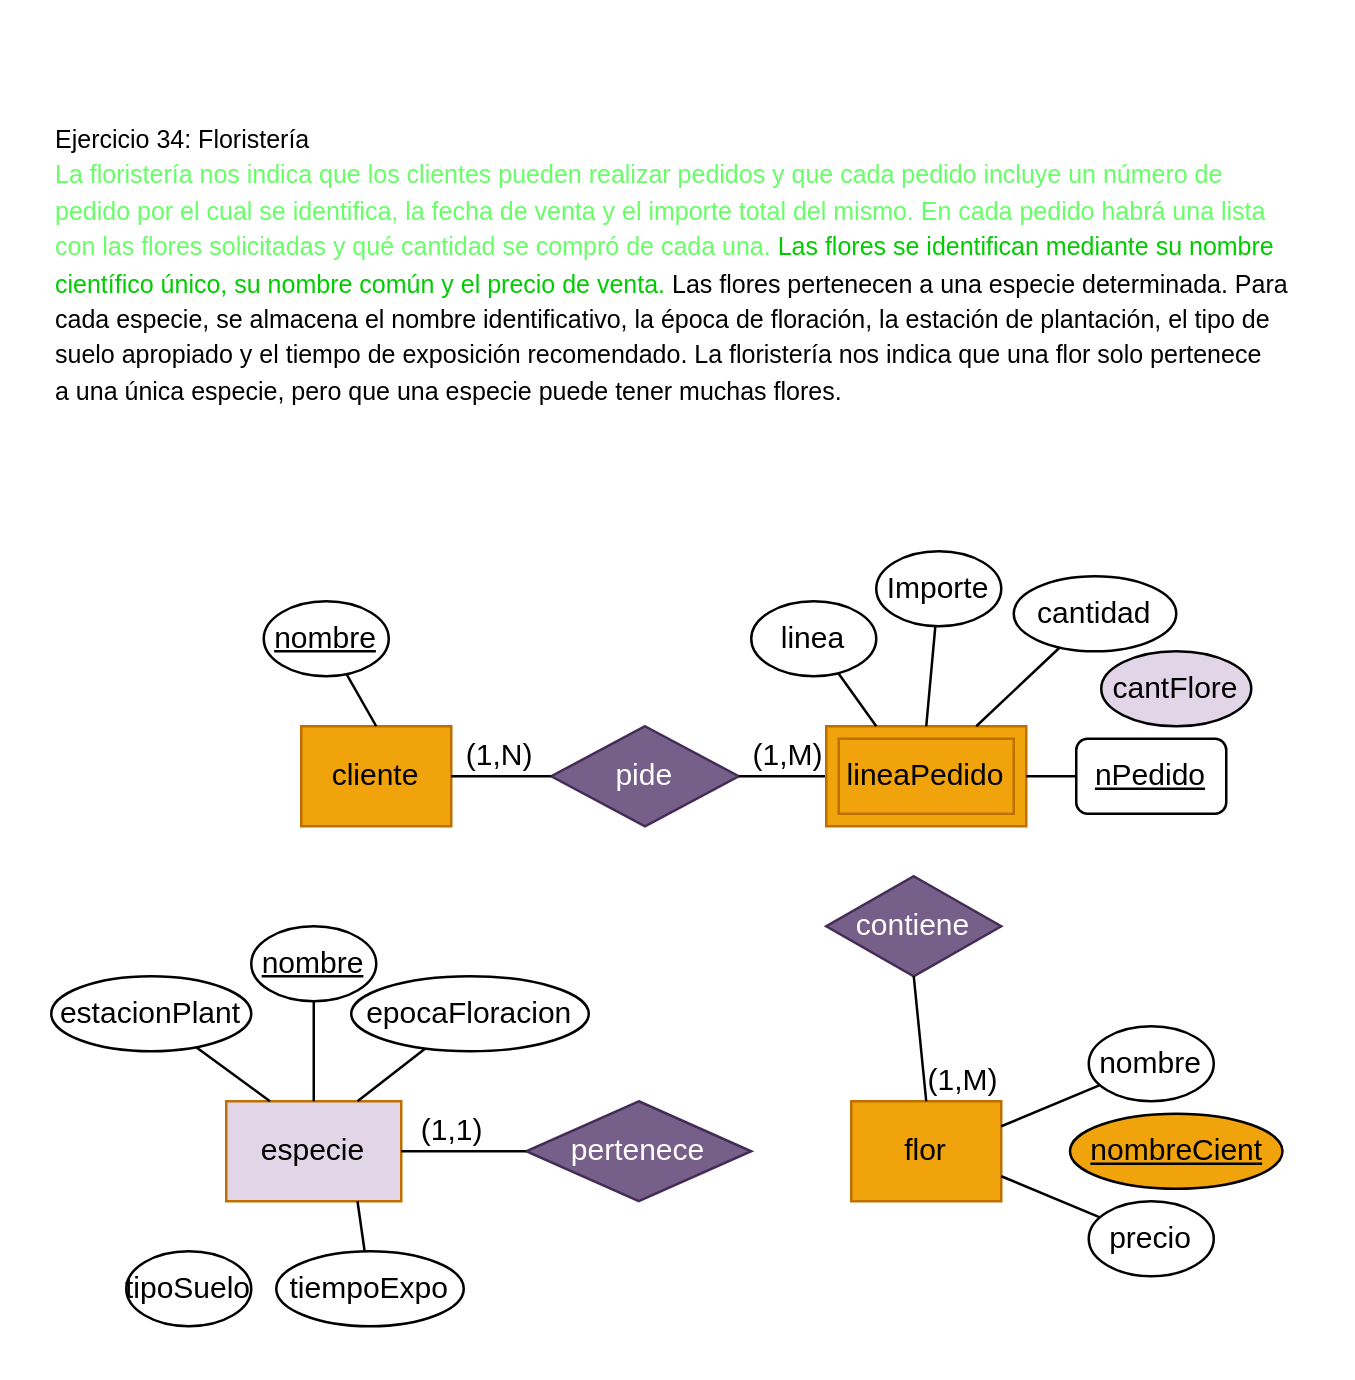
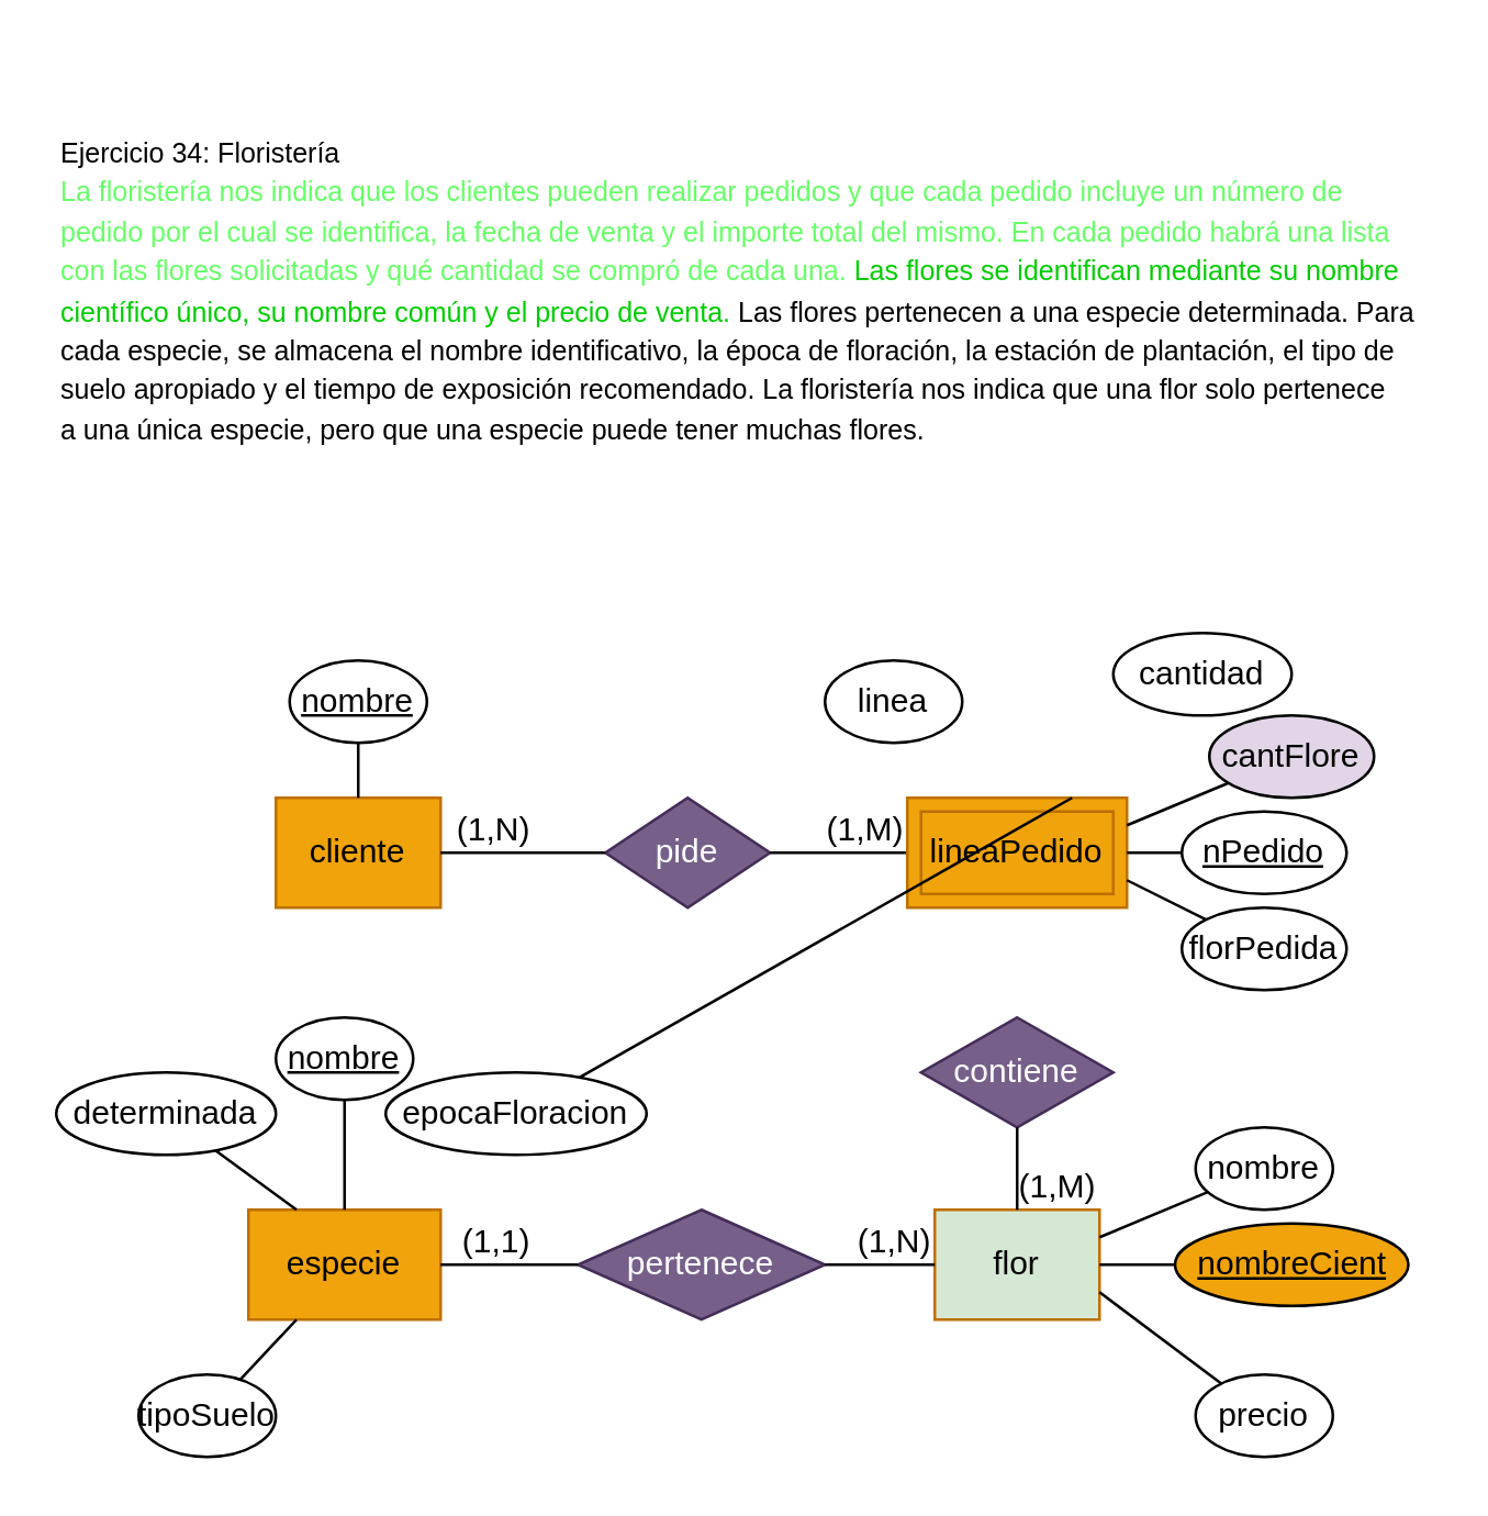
- <mxCell id="19" value="Importe" style="ellipse;whiteSpace=wrap;html=1;align=center;" parent="1" vertex="1"><mxGeometry x="350" y="220" width="50" height="30" as="geometry" /></mxCell>
- <mxCell id="18" value="" style="endArrow=none;html=1;rounded=0;exitX=0.5;exitY=0;exitDx=0;exitDy=0;" parent="1" source="10" target="19" edge="1"><mxGeometry relative="1" as="geometry"><mxPoint x="320" y="255" as="sourcePoint" /><mxPoint x="380" y="255" as="targetPoint" /></mxGeometry></mxCell>
- <mxCell id="16" value="" style="endArrow=none;html=1;rounded=0;exitX=0.75;exitY=0;exitDx=0;exitDy=0;" parent="1" source="10" target="17" edge="1"><mxGeometry relative="1" as="geometry"><mxPoint x="400" y="265" as="sourcePoint" /><mxPoint x="460" y="265" as="targetPoint" /></mxGeometry></mxCell>
+ <mxCell id="16" value="" style="endArrow=none;html=1;rounded=0;exitX=0.75;exitY=0;exitDx=0;exitDy=0;" parent="1" source="10" target="39" edge="1"><mxGeometry relative="1" as="geometry"><mxPoint x="400" y="265" as="sourcePoint" /><mxPoint x="460" y="265" as="targetPoint" /></mxGeometry></mxCell>
- <mxCell id="46" value="" style="endArrow=none;html=1;rounded=0;exitX=0.25;exitY=0;exitDx=0;exitDy=0;" parent="1" source="10" target="47" edge="1"><mxGeometry relative="1" as="geometry"><mxPoint x="279" y="225" as="sourcePoint" /><mxPoint x="339" y="225" as="targetPoint" /></mxGeometry></mxCell>
+ <mxCell id="22" value="" style="endArrow=none;html=1;rounded=0;exitX=1;exitY=0.25;exitDx=0;exitDy=0;" parent="1" source="10" target="23" edge="1"><mxGeometry relative="1" as="geometry"><mxPoint x="440" y="285" as="sourcePoint" /><mxPoint x="500" y="285" as="targetPoint" /></mxGeometry></mxCell>
- <mxCell id="3" value="cliente" style="whiteSpace=wrap;html=1;align=center;fillColor=#f0a30a;strokeColor=#BD7000;fontColor=#000000;" parent="1" vertex="1"><mxGeometry x="120" y="290" width="60" height="40" as="geometry" /></mxCell>
+ <mxCell id="3" value="cliente" style="whiteSpace=wrap;html=1;align=center;fillColor=#f0a30a;strokeColor=#BD7000;fontColor=#000000;" parent="1" vertex="1"><mxGeometry x="100" y="290" width="60" height="40" as="geometry" /></mxCell>
- <mxCell id="5" value="pide" style="shape=rhombus;perimeter=rhombusPerimeter;whiteSpace=wrap;html=1;align=center;fillColor=#76608a;fontColor=#ffffff;strokeColor=#432D57;" parent="1" vertex="1"><mxGeometry x="220" y="290" width="75" height="40" as="geometry" /></mxCell>
+ <mxCell id="5" value="pide" style="shape=rhombus;perimeter=rhombusPerimeter;whiteSpace=wrap;html=1;align=center;fillColor=#76608a;fontColor=#ffffff;strokeColor=#432D57;" parent="1" vertex="1"><mxGeometry x="220" y="290" width="60" height="40" as="geometry" /></mxCell>
- <mxCell id="15" value="&lt;u&gt;nPedido&lt;/u&gt;" style="whiteSpace=wrap;html=1;align=center;rounded=1;" parent="1" vertex="1"><mxGeometry x="430" y="295" width="60" height="30" as="geometry" /></mxCell>
+ <mxCell id="15" value="&lt;u&gt;nPedido&lt;/u&gt;" style="ellipse;whiteSpace=wrap;html=1;align=center;" parent="1" vertex="1"><mxGeometry x="430" y="295" width="60" height="30" as="geometry" /></mxCell>
+ <mxCell id="20" value="" style="endArrow=none;html=1;rounded=0;exitX=1;exitY=0.75;exitDx=0;exitDy=0;" parent="1" source="10" target="21" edge="1"><mxGeometry relative="1" as="geometry"><mxPoint x="405" y="345" as="sourcePoint" /><mxPoint x="465" y="345" as="targetPoint" /></mxGeometry></mxCell>
+ <mxCell id="21" value="florPedida" style="ellipse;whiteSpace=wrap;html=1;align=center;" parent="1" vertex="1"><mxGeometry x="430" y="330" width="60" height="30" as="geometry" /></mxCell>
- <mxCell id="11" value="contiene" style="shape=rhombus;perimeter=rhombusPerimeter;whiteSpace=wrap;html=1;align=center;fillColor=#76608a;fontColor=#ffffff;strokeColor=#432D57;" parent="1" vertex="1"><mxGeometry x="330" y="350" width="70" height="40" as="geometry" /></mxCell>
+ <mxCell id="11" value="contiene" style="shape=rhombus;perimeter=rhombusPerimeter;whiteSpace=wrap;html=1;align=center;fillColor=#76608a;fontColor=#ffffff;strokeColor=#432D57;" parent="1" vertex="1"><mxGeometry x="335" y="370" width="70" height="40" as="geometry" /></mxCell>
- <mxCell id="41" value="estacionPlant" style="ellipse;whiteSpace=wrap;html=1;align=center;" parent="1" vertex="1"><mxGeometry x="20" y="390" width="80" height="30" as="geometry" /></mxCell>
+ <mxCell id="41" value="determinada" style="ellipse;whiteSpace=wrap;html=1;align=center;" parent="1" vertex="1"><mxGeometry x="20" y="390" width="80" height="30" as="geometry" /></mxCell>
- <mxCell id="38" value="" style="endArrow=none;html=1;rounded=0;exitX=0.75;exitY=0;exitDx=0;exitDy=0;" parent="1" source="30" target="39" edge="1"><mxGeometry relative="1" as="geometry"><mxPoint x="150" y="405" as="sourcePoint" /><mxPoint x="210" y="405" as="targetPoint" /></mxGeometry></mxCell>
- <mxCell id="30" value="especie" style="whiteSpace=wrap;html=1;align=center;fillColor=#e1d5e7;strokeColor=#BD7000;fontColor=#000000;" parent="1" vertex="1"><mxGeometry x="90" y="440" width="70" height="40" as="geometry" /></mxCell>
+ <mxCell id="30" value="especie" style="whiteSpace=wrap;html=1;align=center;fillColor=#f0a30a;strokeColor=#BD7000;fontColor=#000000;" parent="1" vertex="1"><mxGeometry x="90" y="440" width="70" height="40" as="geometry" /></mxCell>
+ <mxCell id="34" value="" style="endArrow=none;html=1;rounded=0;exitX=1;exitY=0.5;exitDx=0;exitDy=0;entryX=0;entryY=0.5;entryDx=0;entryDy=0;" parent="1" source="31" target="4" edge="1"><mxGeometry relative="1" as="geometry"><mxPoint x="167" y="430" as="sourcePoint" /><mxPoint x="340" y="460" as="targetPoint" /></mxGeometry></mxCell>
+ <mxCell id="35" value="(1,N)" style="resizable=0;html=1;whiteSpace=wrap;align=right;verticalAlign=bottom;" parent="34" connectable="0" vertex="1"><mxGeometry x="1" relative="1" as="geometry"><mxPoint as="offset" /></mxGeometry></mxCell>
- <mxCell id="4" value="flor" style="whiteSpace=wrap;html=1;align=center;fillColor=#f0a30a;strokeColor=#BD7000;fontColor=#000000;" parent="1" vertex="1"><mxGeometry x="340" y="440" width="60" height="40" as="geometry" /></mxCell>
+ <mxCell id="4" value="flor" style="whiteSpace=wrap;html=1;align=center;fillColor=#d5e8d4;strokeColor=#BD7000;fontColor=#000000;" parent="1" vertex="1"><mxGeometry x="340" y="440" width="60" height="40" as="geometry" /></mxCell>
+ <mxCell id="24" value="" style="endArrow=none;html=1;rounded=0;exitX=1;exitY=0.5;exitDx=0;exitDy=0;" parent="1" source="4" target="25" edge="1"><mxGeometry relative="1" as="geometry"><mxPoint x="410" y="460" as="sourcePoint" /><mxPoint x="470" y="460" as="targetPoint" /></mxGeometry></mxCell>
- <mxCell id="44" value="" style="endArrow=none;html=1;rounded=0;exitX=0.75;exitY=1;exitDx=0;exitDy=0;" parent="1" source="30" target="45" edge="1"><mxGeometry relative="1" as="geometry"><mxPoint x="140" y="515" as="sourcePoint" /><mxPoint x="200" y="515" as="targetPoint" /></mxGeometry></mxCell>
+ <mxCell id="42" value="" style="endArrow=none;html=1;rounded=0;exitX=0.25;exitY=1;exitDx=0;exitDy=0;" parent="1" source="30" target="43" edge="1"><mxGeometry relative="1" as="geometry"><mxPoint x="90" y="450" as="sourcePoint" /><mxPoint x="70" y="505" as="targetPoint" /></mxGeometry></mxCell>
- <mxCell id="29" value="precio" style="ellipse;whiteSpace=wrap;html=1;align=center;" parent="1" vertex="1"><mxGeometry x="435" y="480" width="50" height="30" as="geometry" /></mxCell>
+ <mxCell id="29" value="precio" style="ellipse;whiteSpace=wrap;html=1;align=center;" parent="1" vertex="1"><mxGeometry x="435" y="500" width="50" height="30" as="geometry" /></mxCell>
- <mxCell id="45" value="tiempoExpo" style="ellipse;whiteSpace=wrap;html=1;align=center;" parent="1" vertex="1"><mxGeometry x="110" y="500" width="75" height="30" as="geometry" /></mxCell>
